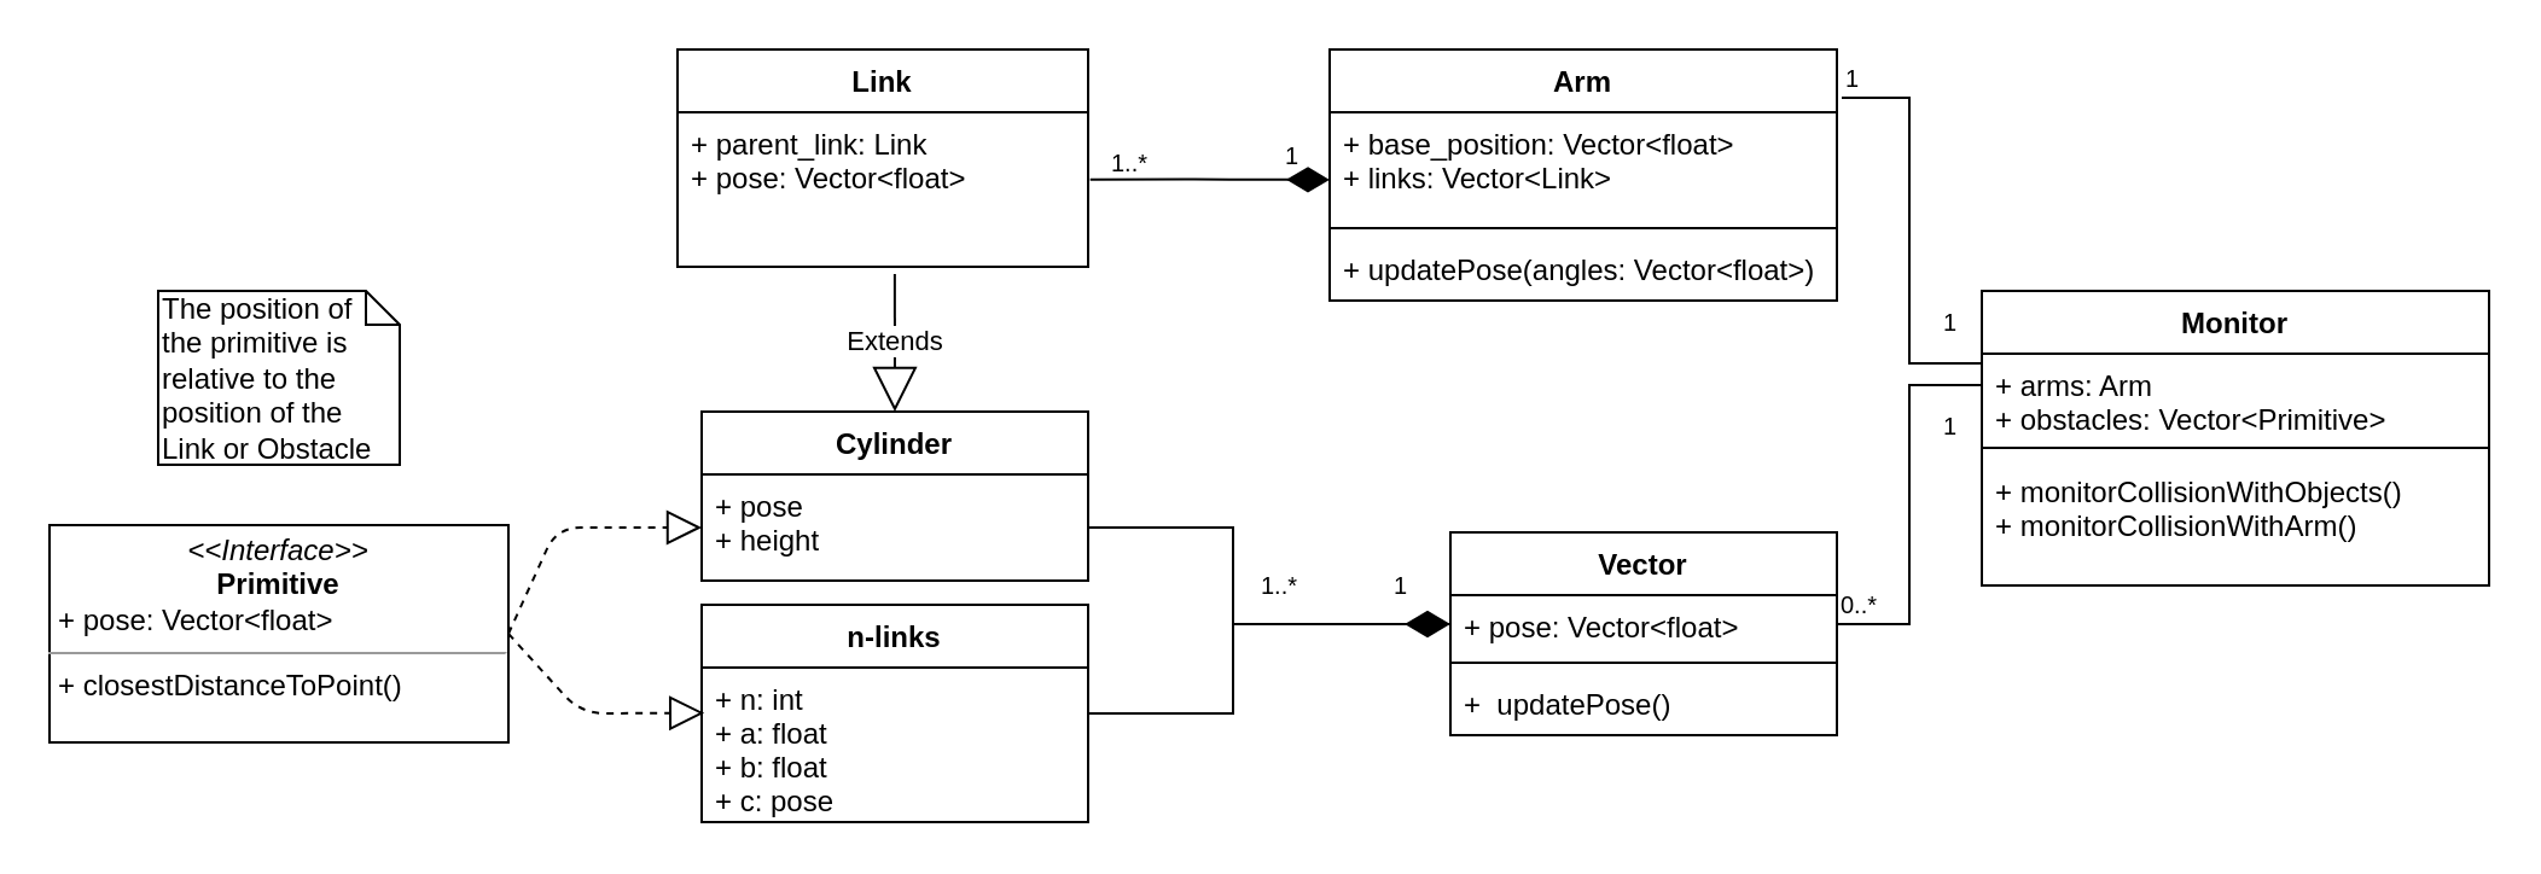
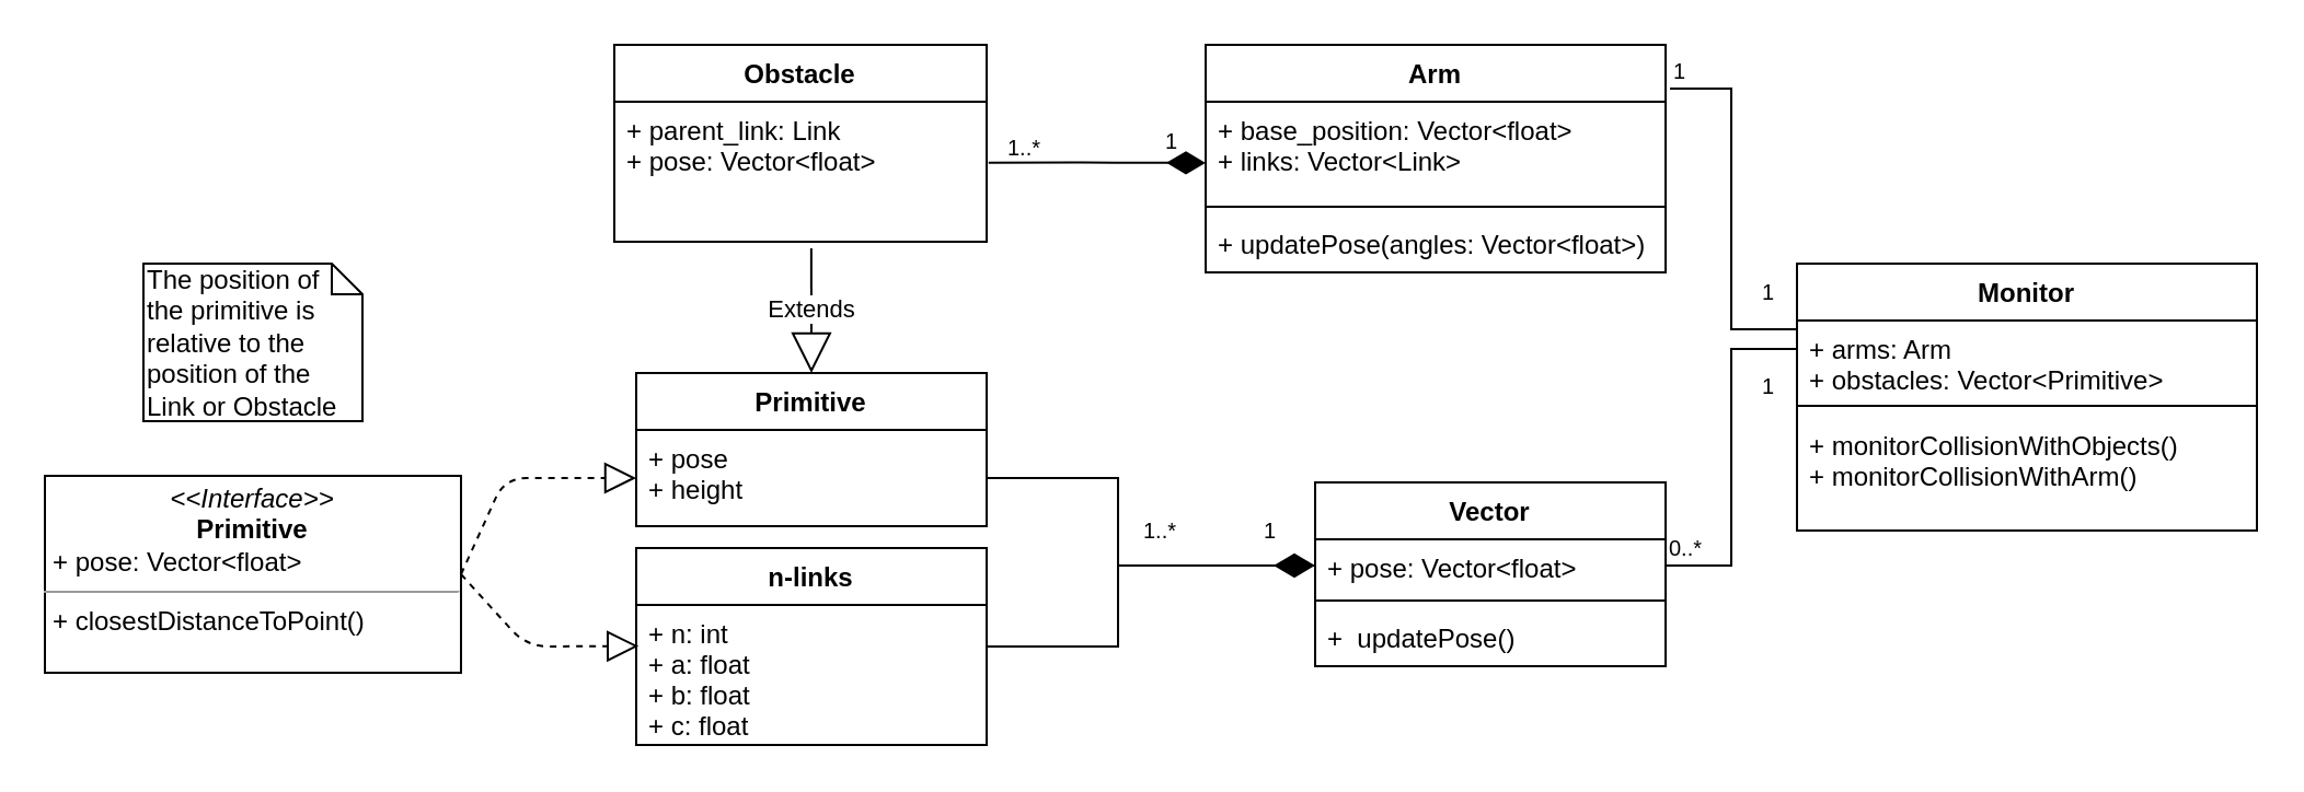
- <mxCell id="24" value="Link" style="swimlane;fontStyle=1;align=center;verticalAlign=top;childLayout=stackLayout;horizontal=1;startSize=26;horizontalStack=0;resizeParent=1;resizeParentMax=0;resizeLast=0;collapsible=1;marginBottom=0;" parent="1" vertex="1"><mxGeometry x="280" y="20" width="170" height="90" as="geometry" /></mxCell>
+ <mxCell id="24" value="Obstacle" style="swimlane;fontStyle=1;align=center;verticalAlign=top;childLayout=stackLayout;horizontal=1;startSize=26;horizontalStack=0;resizeParent=1;resizeParentMax=0;resizeLast=0;collapsible=1;marginBottom=0;" parent="1" vertex="1"><mxGeometry x="280" y="20" width="170" height="90" as="geometry" /></mxCell>
- <mxCell id="26" value="Cylinder" style="swimlane;fontStyle=1;align=center;verticalAlign=top;childLayout=stackLayout;horizontal=1;startSize=26;horizontalStack=0;resizeParent=1;resizeParentMax=0;resizeLast=0;collapsible=1;marginBottom=0;" parent="1" vertex="1"><mxGeometry x="290" y="170" width="160" height="70" as="geometry" /></mxCell>
+ <mxCell id="26" value="Primitive" style="swimlane;fontStyle=1;align=center;verticalAlign=top;childLayout=stackLayout;horizontal=1;startSize=26;horizontalStack=0;resizeParent=1;resizeParentMax=0;resizeLast=0;collapsible=1;marginBottom=0;" parent="1" vertex="1"><mxGeometry x="290" y="170" width="160" height="70" as="geometry" /></mxCell>
- <mxCell id="37" value="+ n: int&#10;+ a: float&#10;+ b: float&#10;+ c: pose" style="text;strokeColor=none;fillColor=none;align=left;verticalAlign=top;spacingLeft=4;spacingRight=4;overflow=hidden;rotatable=0;points=[[0,0.5],[1,0.5]];portConstraint=eastwest;" parent="36" vertex="1"><mxGeometry y="26" width="160" height="64" as="geometry" /></mxCell>
+ <mxCell id="37" value="+ n: int&#10;+ a: float&#10;+ b: float&#10;+ c: float" style="text;strokeColor=none;fillColor=none;align=left;verticalAlign=top;spacingLeft=4;spacingRight=4;overflow=hidden;rotatable=0;points=[[0,0.5],[1,0.5]];portConstraint=eastwest;" parent="36" vertex="1"><mxGeometry y="26" width="160" height="64" as="geometry" /></mxCell>
